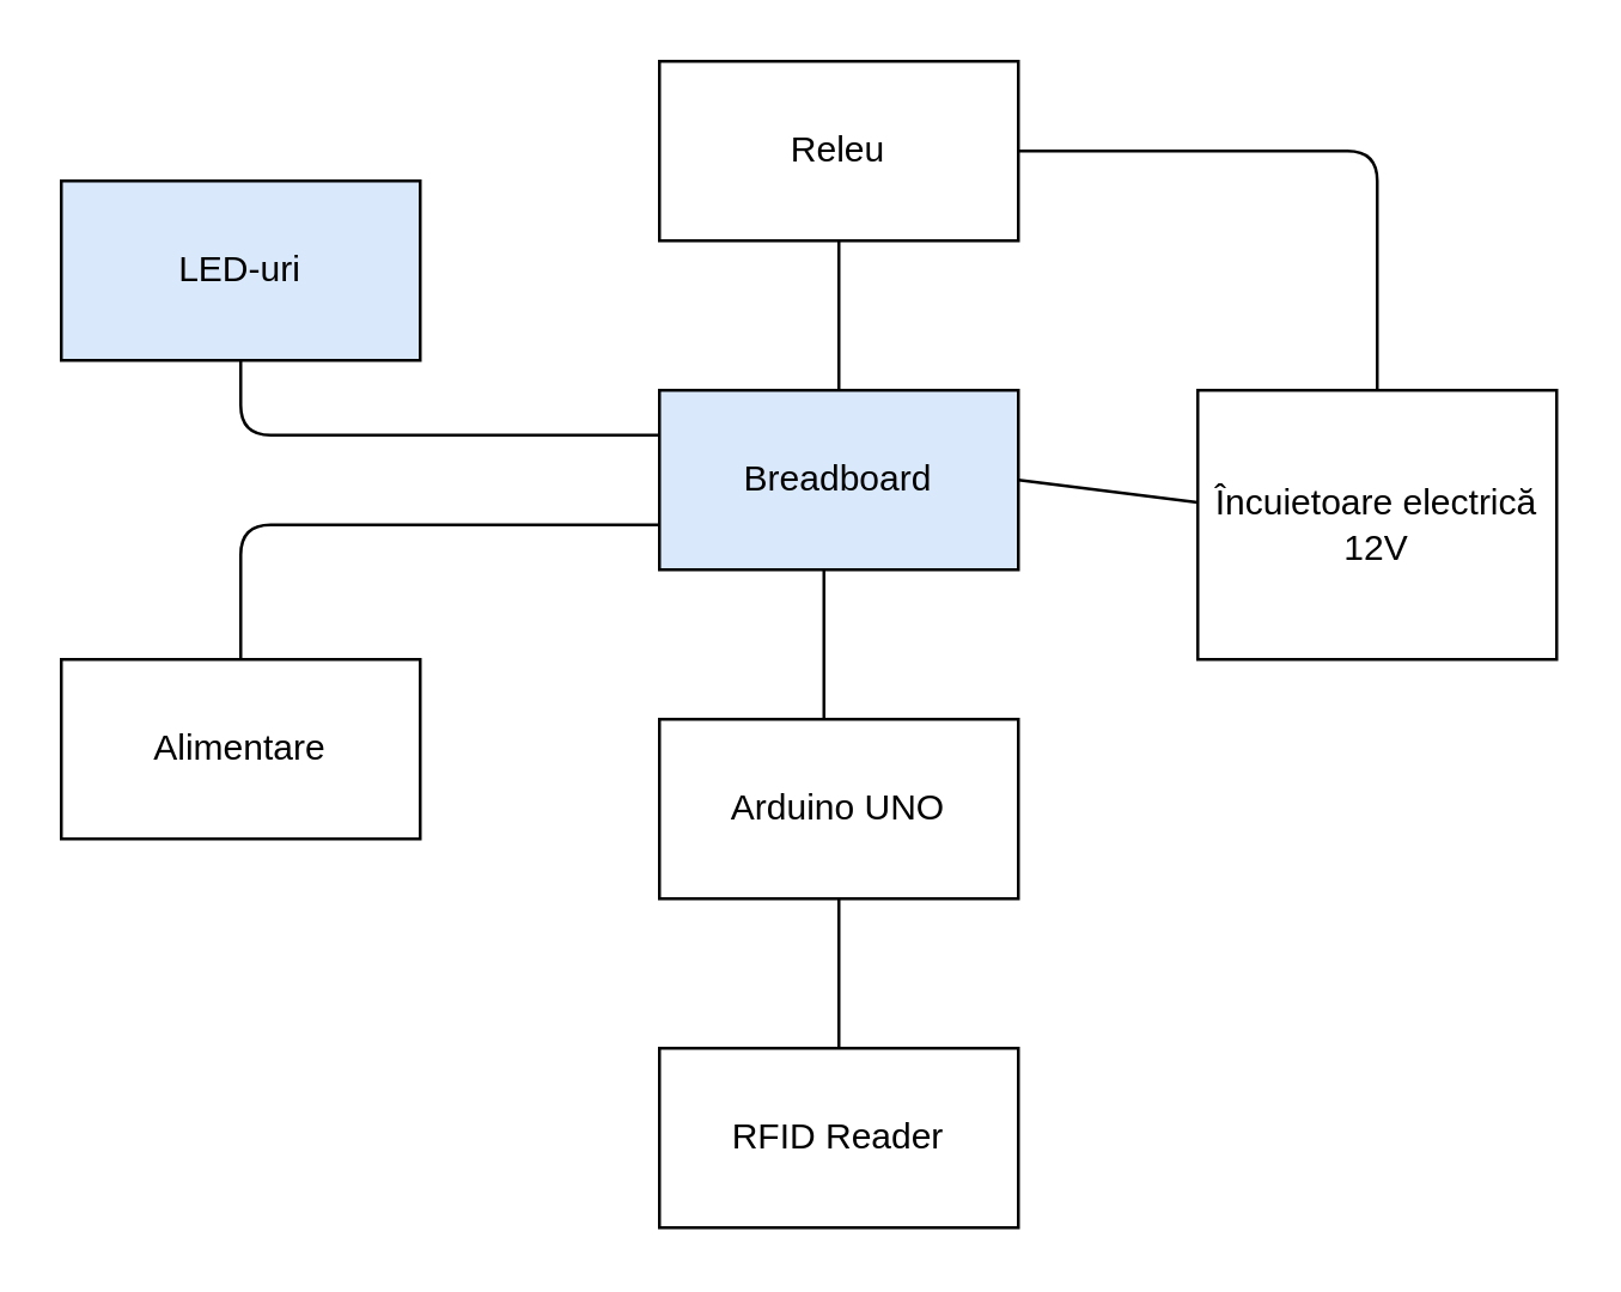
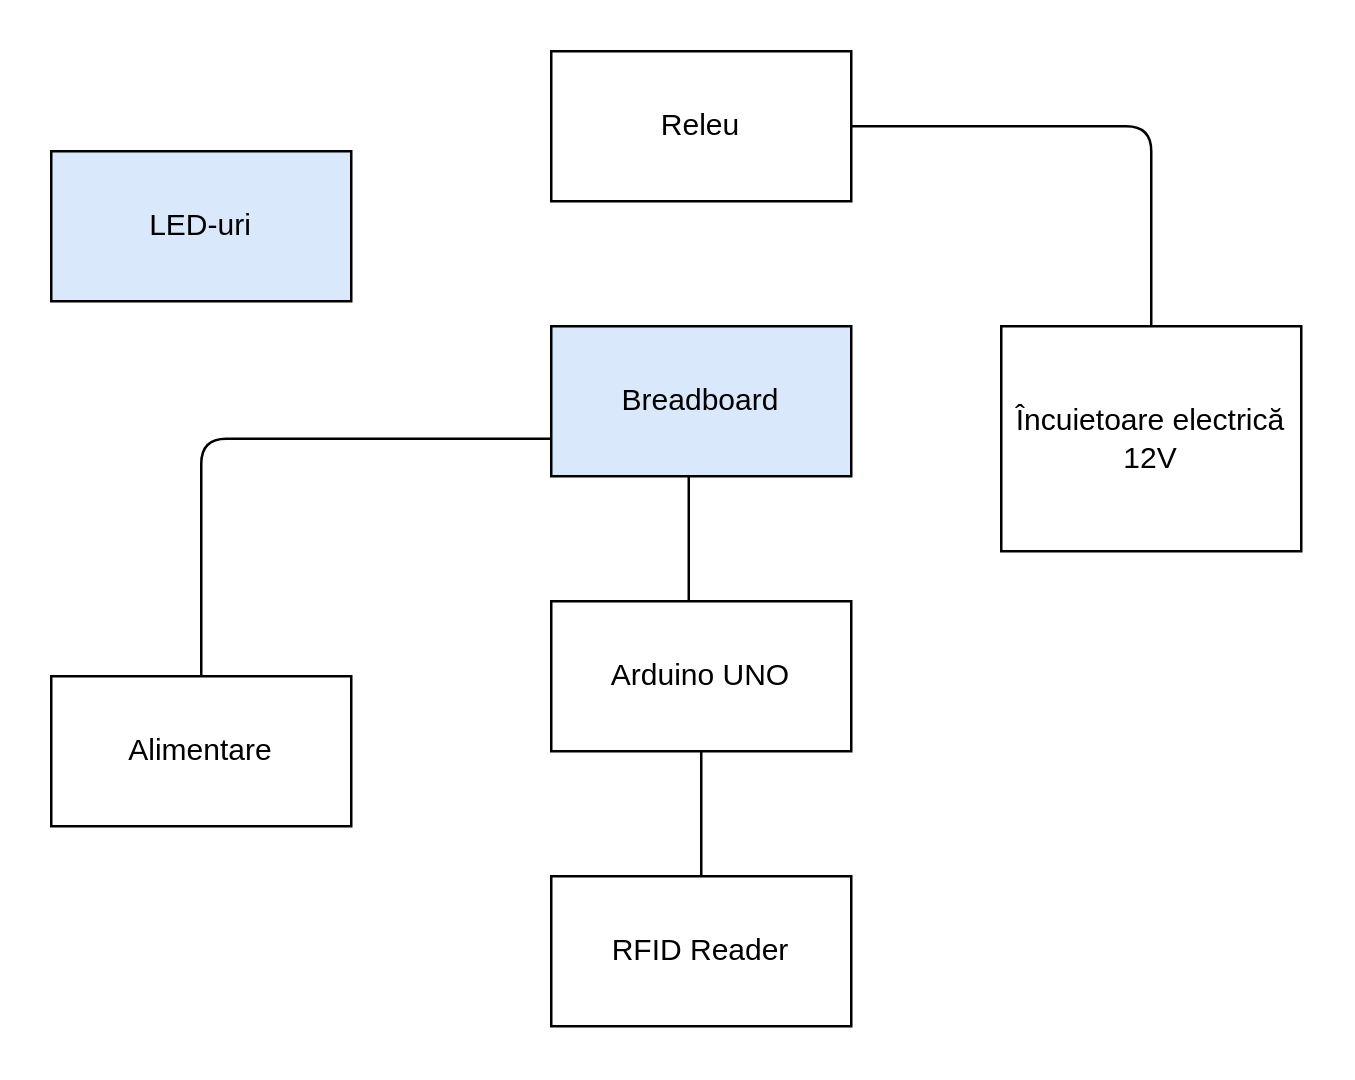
- <mxCell id="12" value="" style="endArrow=none;html=1;entryX=0.5;entryY=1;entryDx=0;entryDy=0;exitX=0.5;exitY=0;exitDx=0;exitDy=0;" parent="1" source="4" target="11" edge="1"><mxGeometry width="50" height="50" relative="1" as="geometry"><mxPoint x="275" y="130" as="sourcePoint" /><mxPoint x="325" y="80" as="targetPoint" /></mxGeometry></mxCell>
- <mxCell id="10" value="" style="endArrow=none;html=1;exitX=0.5;exitY=1;exitDx=0;exitDy=0;entryX=0;entryY=0.25;entryDx=0;entryDy=0;" parent="1" source="9" target="4" edge="1"><mxGeometry width="50" height="50" relative="1" as="geometry"><mxPoint x="170" y="210" as="sourcePoint" /><mxPoint x="220" y="160" as="targetPoint" /><Array as="points"><mxPoint x="80" y="145" /></Array></mxGeometry></mxCell>
- <mxCell id="6" value="" style="endArrow=none;html=1;exitX=1;exitY=0.5;exitDx=0;exitDy=0;" parent="1" source="4" target="5" edge="1"><mxGeometry width="50" height="50" relative="1" as="geometry"><mxPoint x="340" y="140" as="sourcePoint" /><mxPoint x="390" y="90" as="targetPoint" /></mxGeometry></mxCell>
- <mxCell id="14" value="Alimentare&lt;br&gt;" style="rounded=0;whiteSpace=wrap;html=1;" parent="1" vertex="1"><mxGeometry x="20" y="220" width="120" height="60" as="geometry" /></mxCell>
+ <mxCell id="14" value="Alimentare&lt;br&gt;" style="rounded=0;whiteSpace=wrap;html=1;" parent="1" vertex="1"><mxGeometry x="20" y="270" width="120" height="60" as="geometry" /></mxCell>
